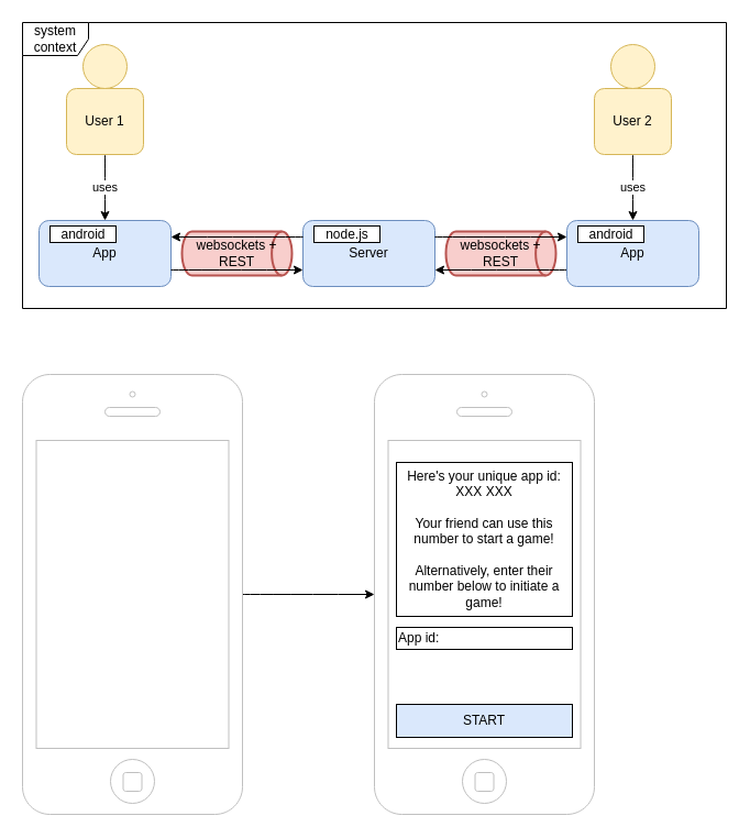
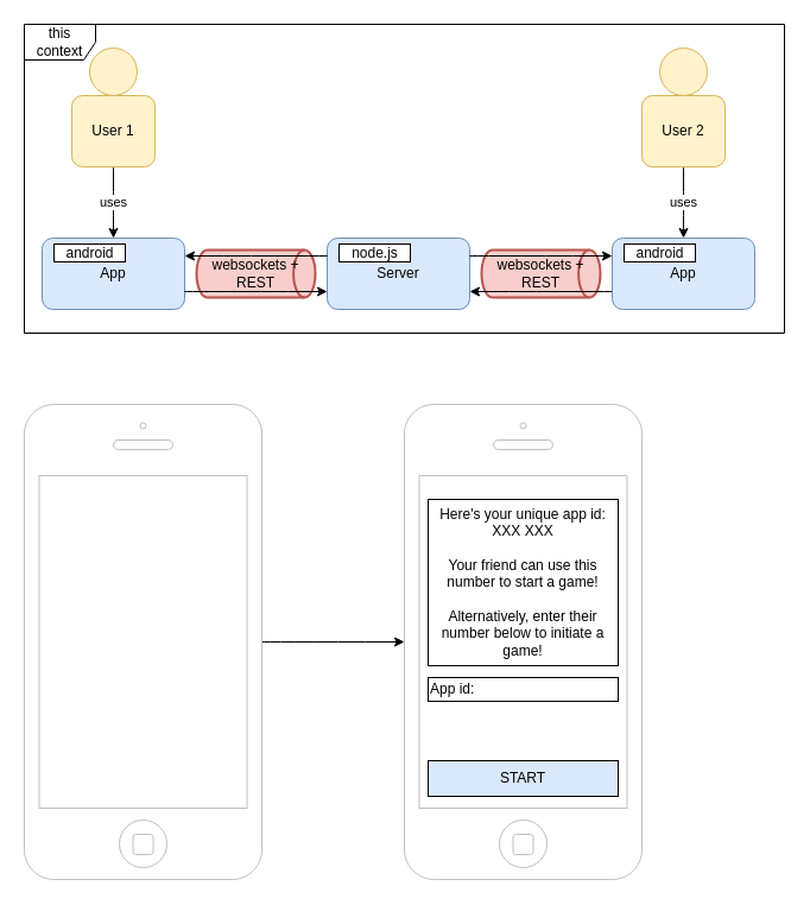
- <mxCell id="27" value="system context" style="shape=umlFrame;whiteSpace=wrap;html=1;" vertex="1" parent="1"><mxGeometry x="20" y="20" width="640" height="260" as="geometry" /></mxCell>
+ <mxCell id="27" value="this context" style="shape=umlFrame;whiteSpace=wrap;html=1;" vertex="1" parent="1"><mxGeometry x="20" y="20" width="640" height="260" as="geometry" /></mxCell>
